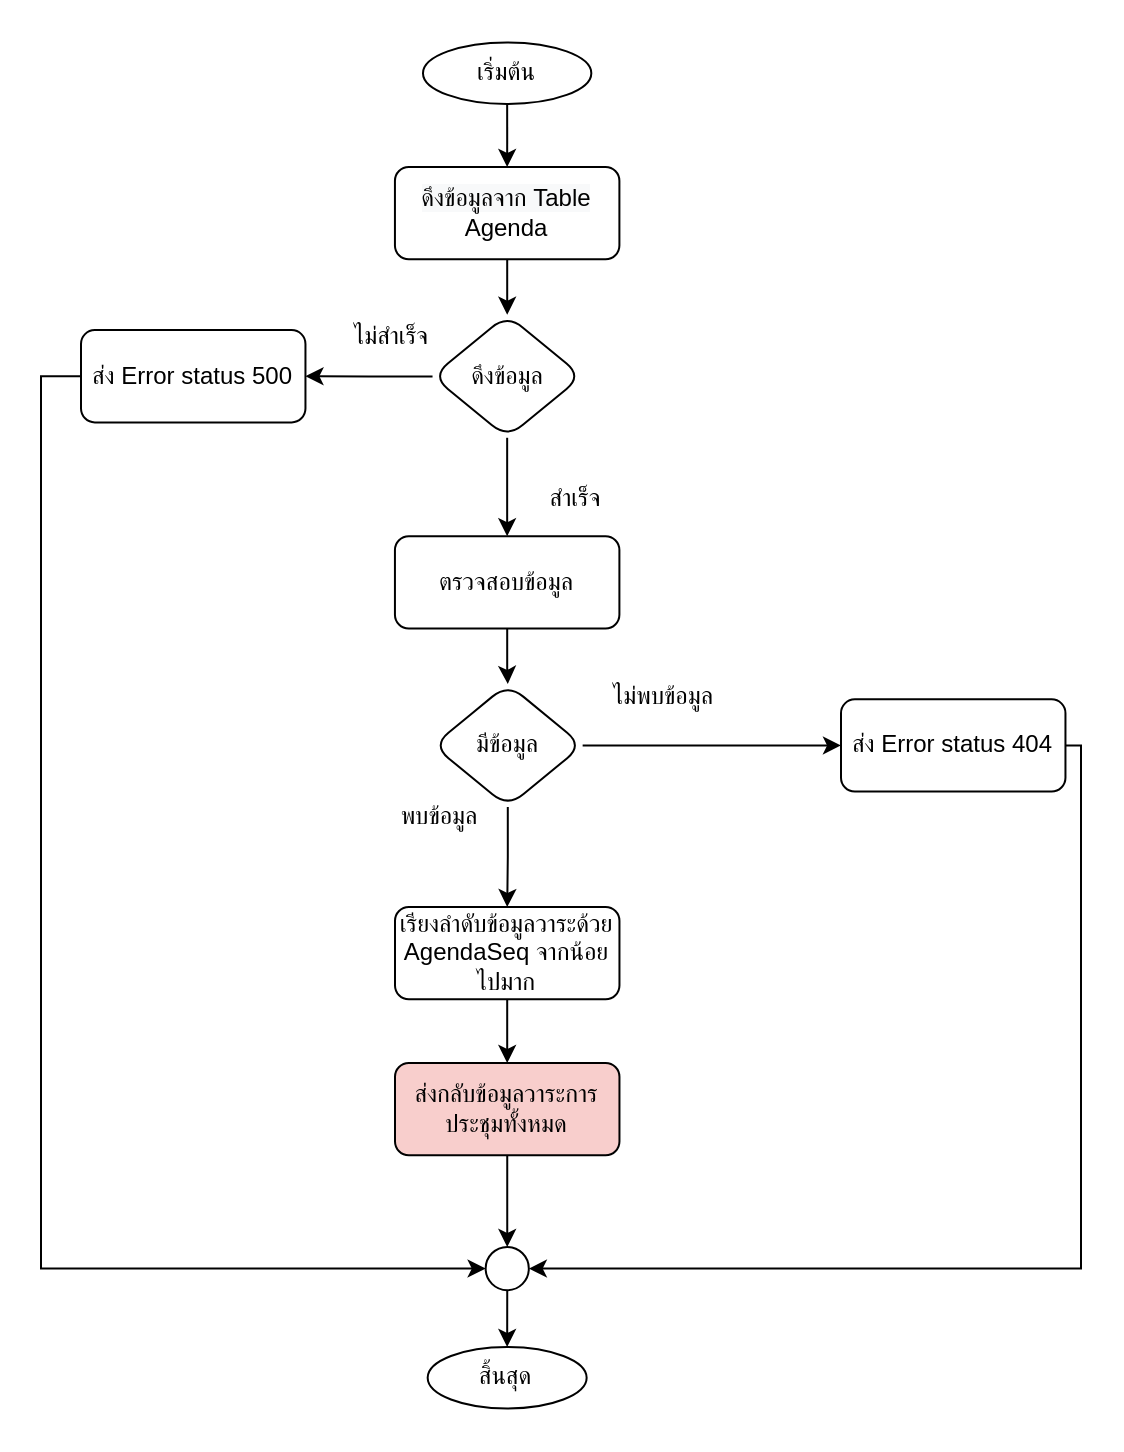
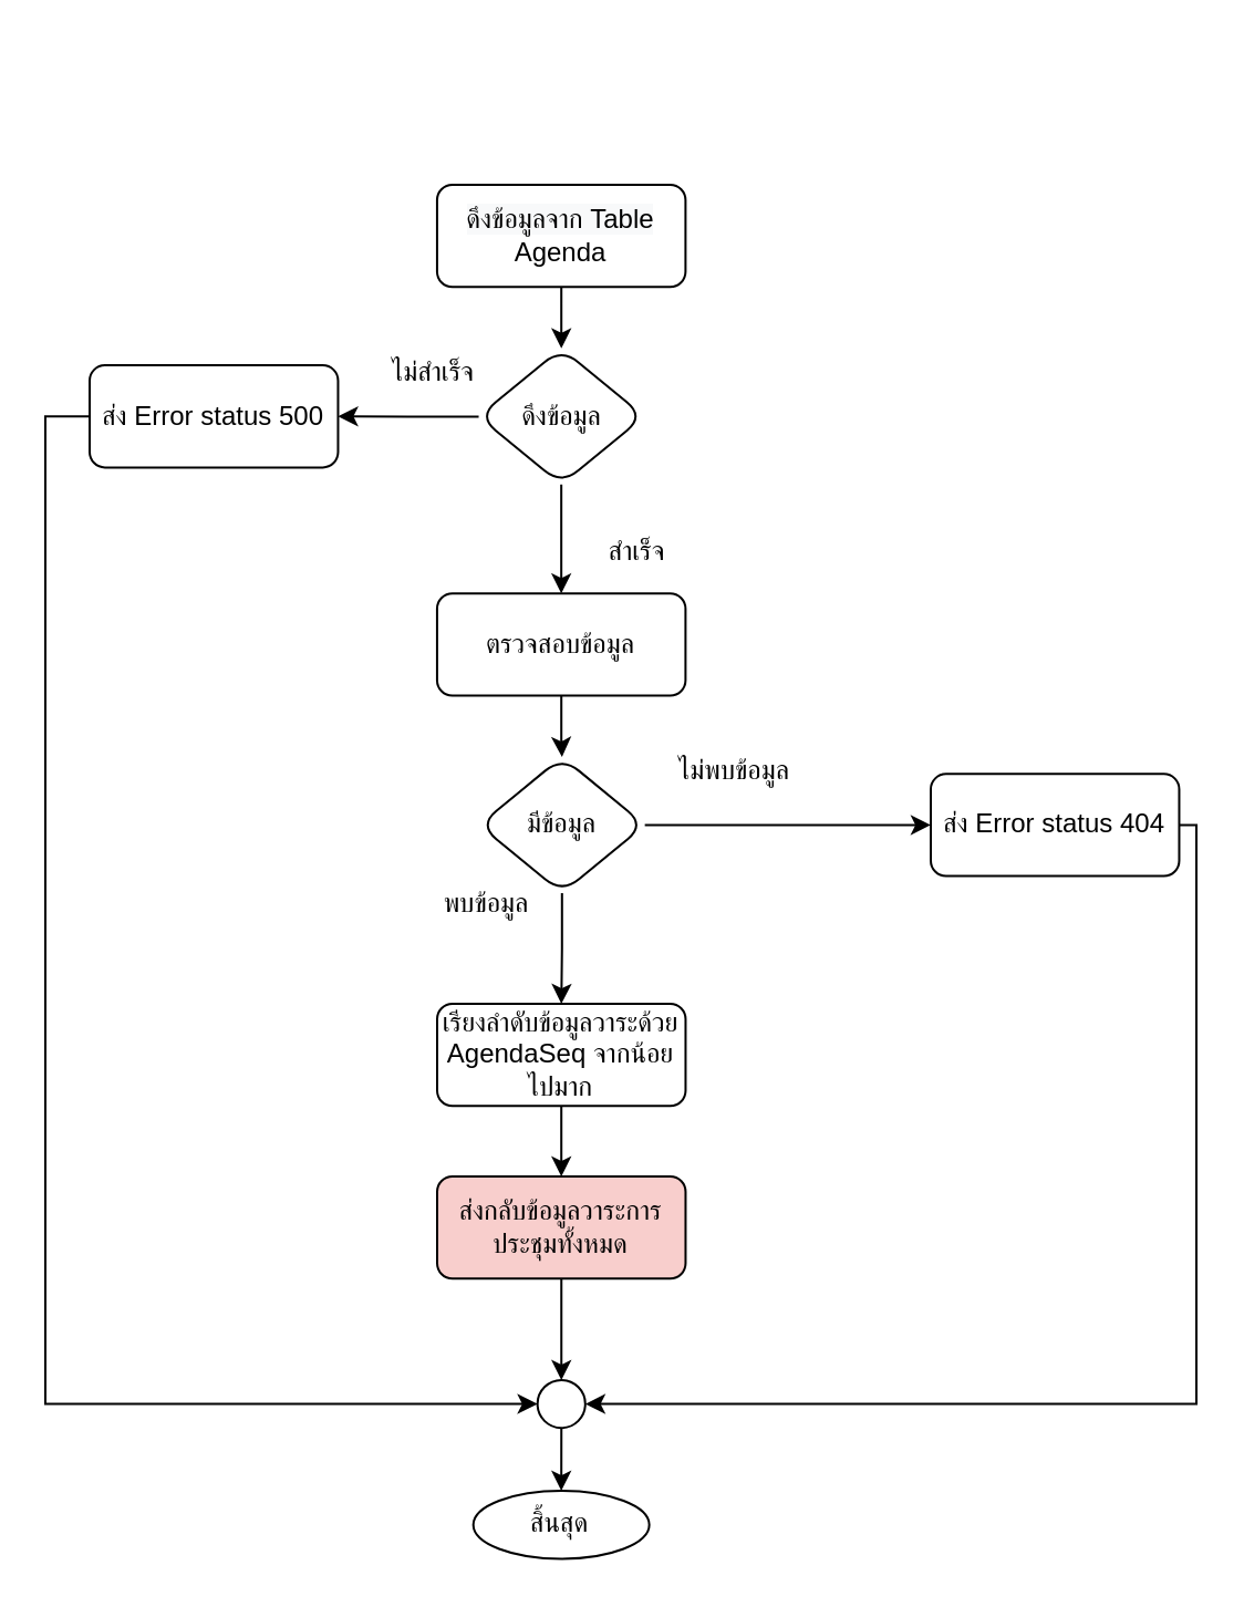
- <mxCell id="2" value="เริ่มต้น" style="ellipse;whiteSpace=wrap;html=1;rounded=1;glass=0;strokeWidth=1;shadow=0;" parent="1" vertex="1"><mxGeometry x="210.998" y="20.692" width="84.17" height="30.769" as="geometry" /></mxCell>
- <mxCell id="4" style="edgeStyle=orthogonalEdgeStyle;rounded=0;orthogonalLoop=1;jettySize=auto;html=1;entryX=0.5;entryY=0;entryDx=0;entryDy=0;" parent="1" source="2" target="3" edge="1"><mxGeometry relative="1" as="geometry" /></mxCell>
